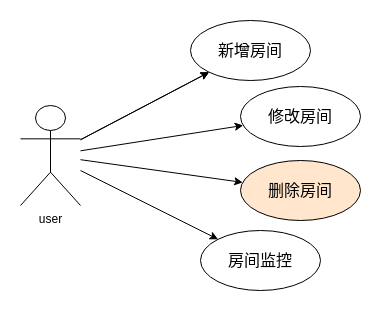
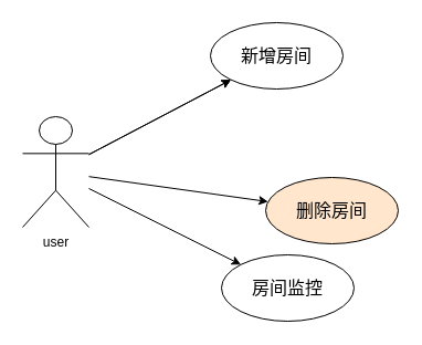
- <mxCell id="9" value="修改房间" style="ellipse;whiteSpace=wrap;html=1;verticalAlign=middle;fontSize=16;" parent="1" vertex="1"><mxGeometry x="240" y="86" width="120" height="60" as="geometry" /></mxCell>
- <mxCell id="4" value="" style="edgeStyle=none;rounded=0;orthogonalLoop=1;jettySize=auto;html=1;" parent="1" source="7" target="9" edge="1"><mxGeometry relative="1" as="geometry" /></mxCell>
